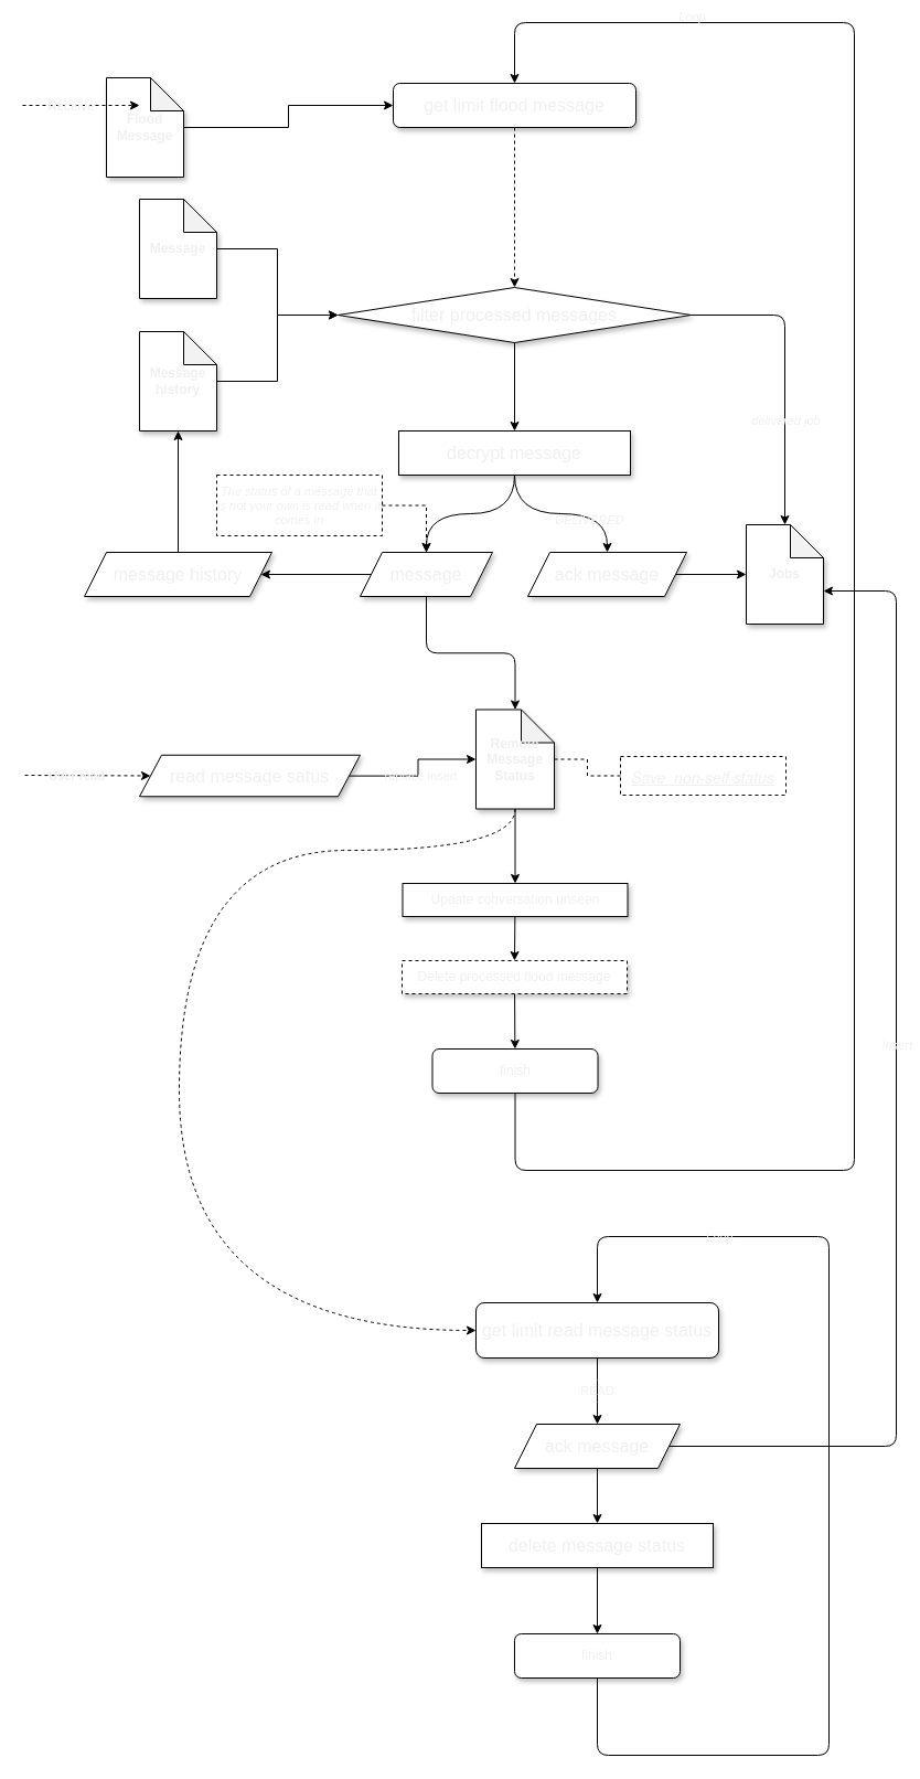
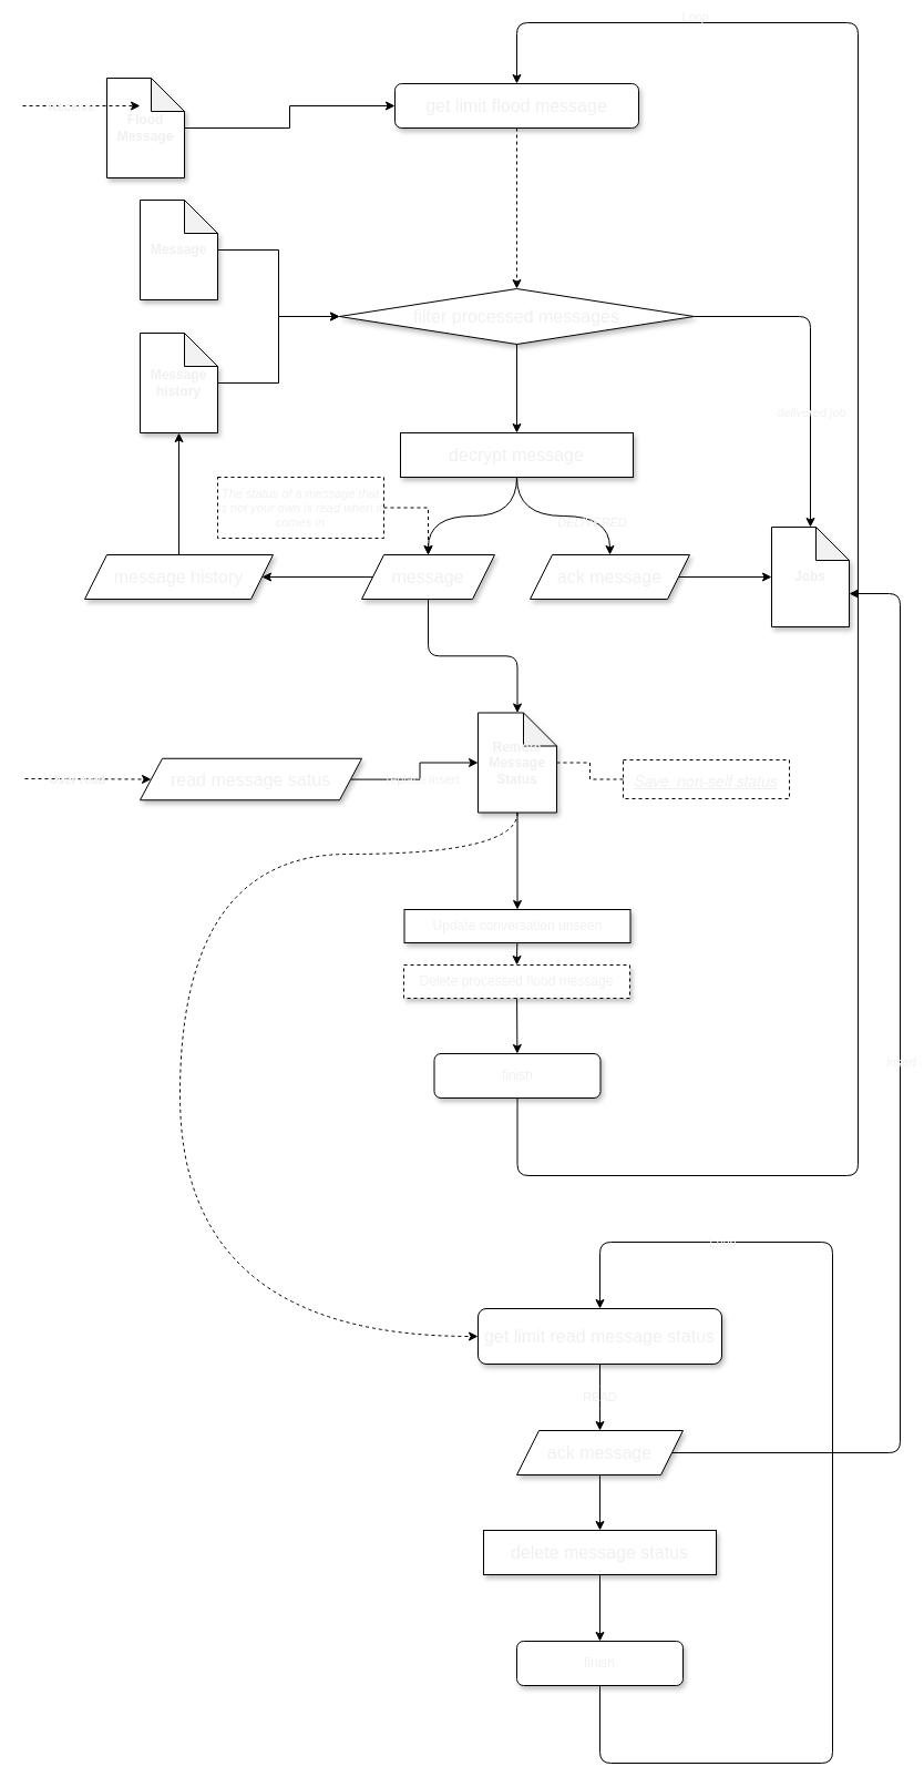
- <mxCell id="6" value="&lt;b&gt;Jobs&lt;/b&gt;" style="shape=note;whiteSpace=wrap;html=1;backgroundOutline=1;darkOpacity=0.05;shadow=1;container=0;fontColor=#F0F0F0;labelBackgroundColor=none;" parent="2" vertex="1"><mxGeometry x="656" y="455" width="70" height="90" as="geometry" /></mxCell>
+ <mxCell id="6" value="&lt;b&gt;Jobs&lt;/b&gt;" style="shape=note;whiteSpace=wrap;html=1;backgroundOutline=1;darkOpacity=0.05;shadow=1;container=0;fontColor=#F0F0F0;labelBackgroundColor=none;" parent="2" vertex="1"><mxGeometry x="676" y="455" width="70" height="90" as="geometry" /></mxCell>
- <mxCell id="26" value="Update conversation unseen" style="rounded=0;whiteSpace=wrap;html=1;shadow=1;container=0;fontColor=#F0F0F0;labelBackgroundColor=none;" parent="2" vertex="1"><mxGeometry x="344.5" y="780" width="204" height="30" as="geometry" /></mxCell>
+ <mxCell id="26" value="Update conversation unseen" style="rounded=0;whiteSpace=wrap;html=1;shadow=1;container=0;fontColor=#F0F0F0;labelBackgroundColor=none;" parent="2" vertex="1"><mxGeometry x="344.5" y="800" width="204" height="30" as="geometry" /></mxCell>
